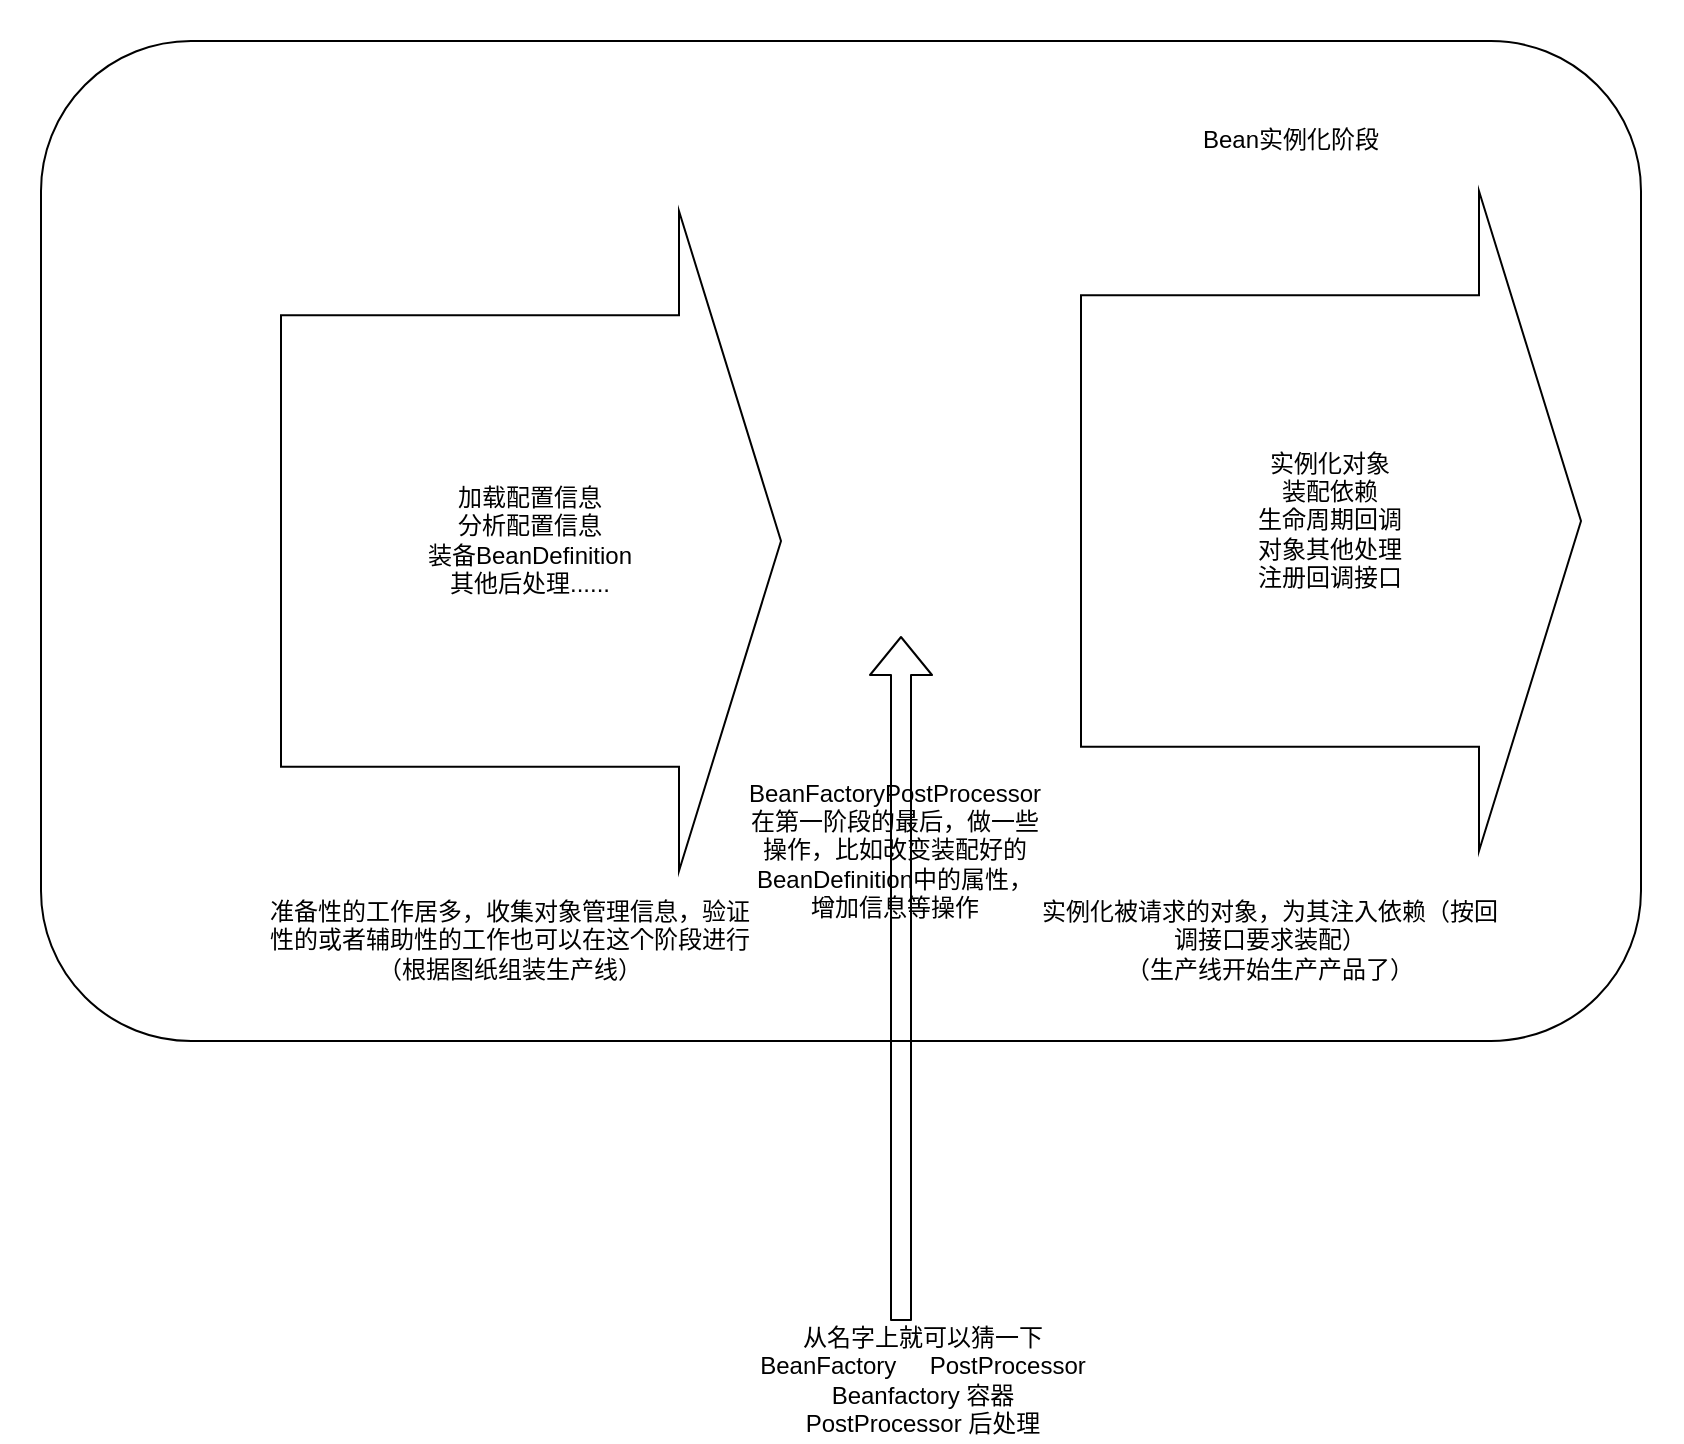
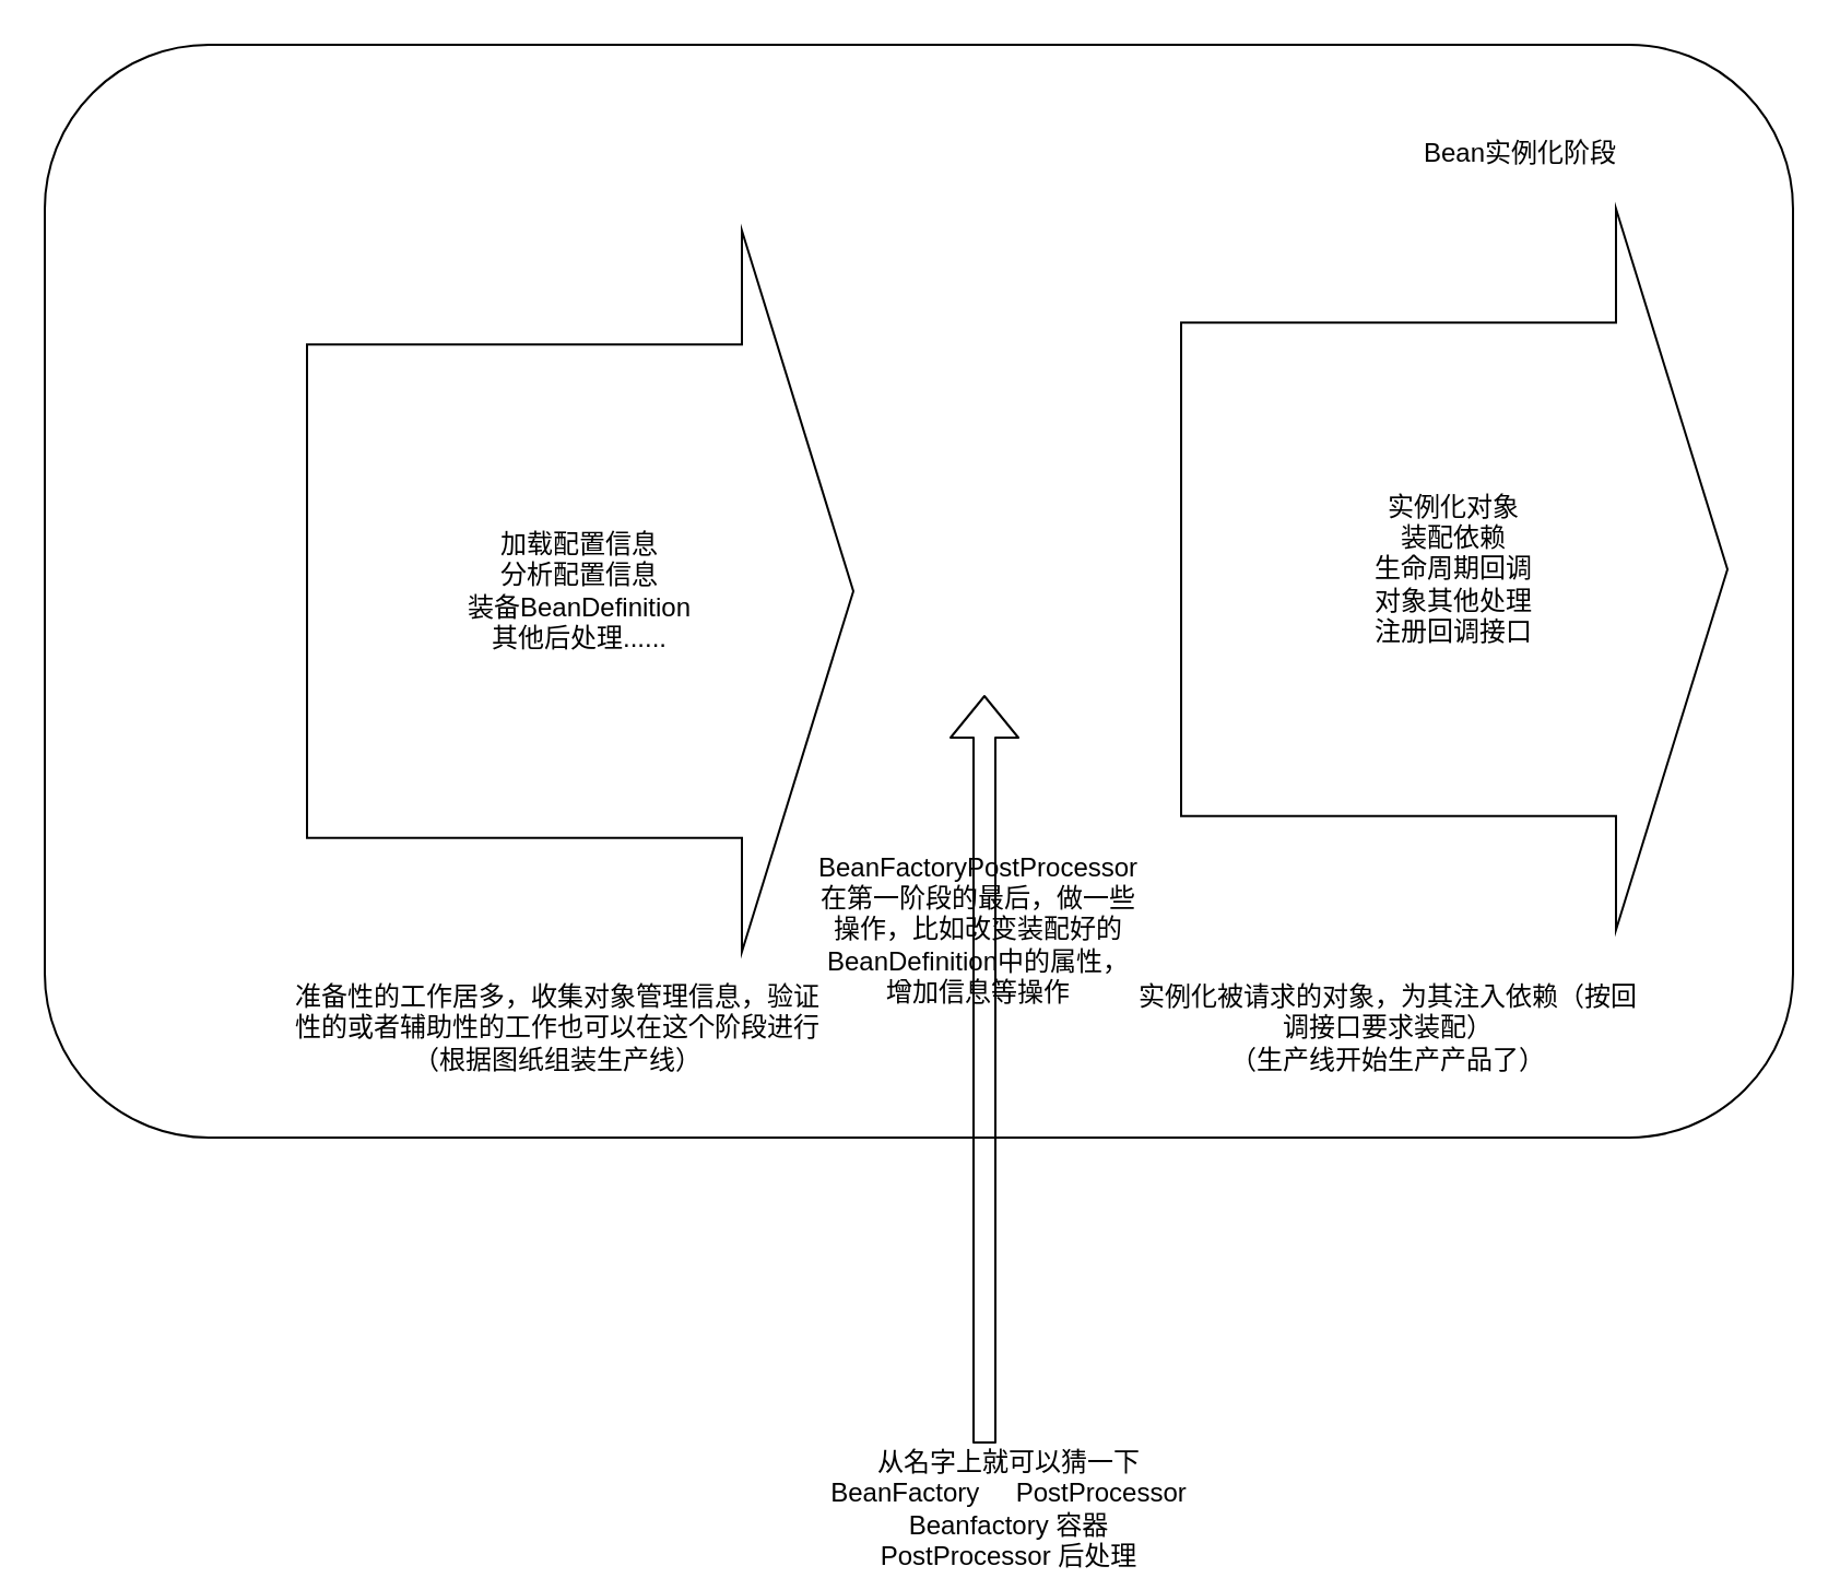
- <mxCell id="5" value="Bean实例化阶段" style="text;html=1;strokeColor=none;fillColor=none;align=center;verticalAlign=middle;whiteSpace=wrap;rounded=0;" parent="1" vertex="1"><mxGeometry x="582.5" y="60" width="125" height="20" as="geometry" /></mxCell>
+ <mxCell id="5" value="Bean实例化阶段" style="text;html=1;strokeColor=none;fillColor=none;align=center;verticalAlign=middle;whiteSpace=wrap;rounded=0;" parent="1" vertex="1"><mxGeometry x="632.5" y="60" width="125" height="20" as="geometry" /></mxCell>
